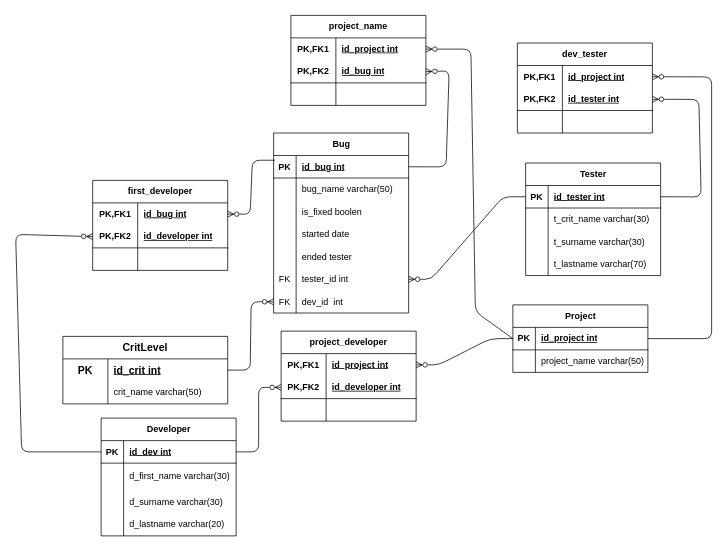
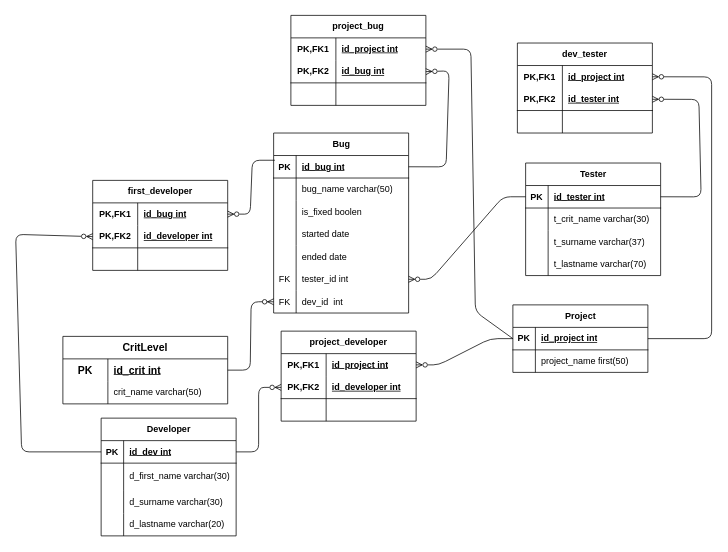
- <mxCell id="95" value="project_name" style="shape=table;startSize=30;container=1;collapsible=1;childLayout=tableLayout;fixedRows=1;rowLines=0;fontStyle=1;align=center;resizeLast=1;html=1;whiteSpace=wrap;" vertex="1" parent="1"><mxGeometry x="387" y="20" width="180" height="120" as="geometry" /></mxCell>
+ <mxCell id="95" value="project_bug" style="shape=table;startSize=30;container=1;collapsible=1;childLayout=tableLayout;fixedRows=1;rowLines=0;fontStyle=1;align=center;resizeLast=1;html=1;whiteSpace=wrap;" vertex="1" parent="1"><mxGeometry x="387" y="20" width="180" height="120" as="geometry" /></mxCell>
- <mxCell id="31" value="t_surname varchar(30)" style="shape=partialRectangle;connectable=0;fillColor=none;top=0;left=0;bottom=0;right=0;align=left;spacingLeft=6;fontStyle=0;overflow=hidden;whiteSpace=wrap;html=1;fontFamily=Helvetica;fontSize=12;fontColor=default;" vertex="1" parent="29"><mxGeometry x="30" width="150" height="30" as="geometry"><mxRectangle width="150" height="30" as="alternateBounds" /></mxGeometry></mxCell>
+ <mxCell id="31" value="t_surname varchar(37)" style="shape=partialRectangle;connectable=0;fillColor=none;top=0;left=0;bottom=0;right=0;align=left;spacingLeft=6;fontStyle=0;overflow=hidden;whiteSpace=wrap;html=1;fontFamily=Helvetica;fontSize=12;fontColor=default;" vertex="1" parent="29"><mxGeometry x="30" width="150" height="30" as="geometry"><mxRectangle width="150" height="30" as="alternateBounds" /></mxGeometry></mxCell>
- <mxCell id="50" value="ended tester" style="shape=partialRectangle;connectable=0;fillColor=none;top=0;left=0;bottom=0;right=0;align=left;spacingLeft=6;overflow=hidden;" vertex="1" parent="48"><mxGeometry x="30" width="150" height="30" as="geometry"><mxRectangle width="150" height="30" as="alternateBounds" /></mxGeometry></mxCell>
+ <mxCell id="50" value="ended date" style="shape=partialRectangle;connectable=0;fillColor=none;top=0;left=0;bottom=0;right=0;align=left;spacingLeft=6;overflow=hidden;" vertex="1" parent="48"><mxGeometry x="30" width="150" height="30" as="geometry"><mxRectangle width="150" height="30" as="alternateBounds" /></mxGeometry></mxCell>
- <mxCell id="8" value="project_name varchar(50)" style="shape=partialRectangle;connectable=0;fillColor=none;top=0;left=0;bottom=0;right=0;align=left;spacingLeft=6;overflow=hidden;whiteSpace=wrap;html=1;" vertex="1" parent="6"><mxGeometry x="30" width="150" height="30" as="geometry"><mxRectangle width="150" height="30" as="alternateBounds" /></mxGeometry></mxCell>
+ <mxCell id="8" value="project_name first(50)" style="shape=partialRectangle;connectable=0;fillColor=none;top=0;left=0;bottom=0;right=0;align=left;spacingLeft=6;overflow=hidden;whiteSpace=wrap;html=1;" vertex="1" parent="6"><mxGeometry x="30" width="150" height="30" as="geometry"><mxRectangle width="150" height="30" as="alternateBounds" /></mxGeometry></mxCell>
